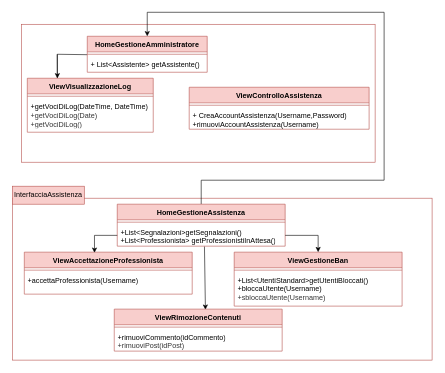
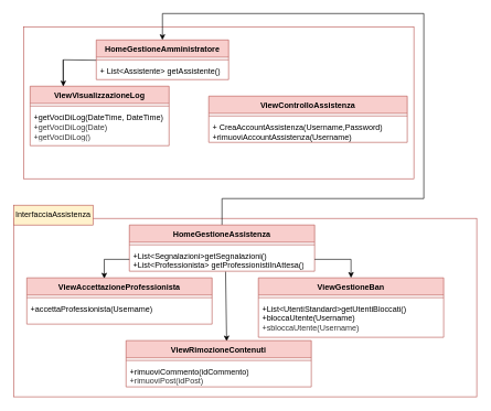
- <mxCell id="6" value="InterfacciaAssistenza" style="rounded=0;whiteSpace=wrap;html=1;fillColor=#f8cecc;strokeColor=#b85450;" parent="1" vertex="1"><mxGeometry x="20" y="310" width="120" height="30" as="geometry" /></mxCell>
+ <mxCell id="6" value="InterfacciaAssistenza" style="rounded=0;whiteSpace=wrap;html=1;fillColor=#fff2cc;strokeColor=#b85450;" parent="1" vertex="1"><mxGeometry x="20" y="310" width="120" height="30" as="geometry" /></mxCell>
